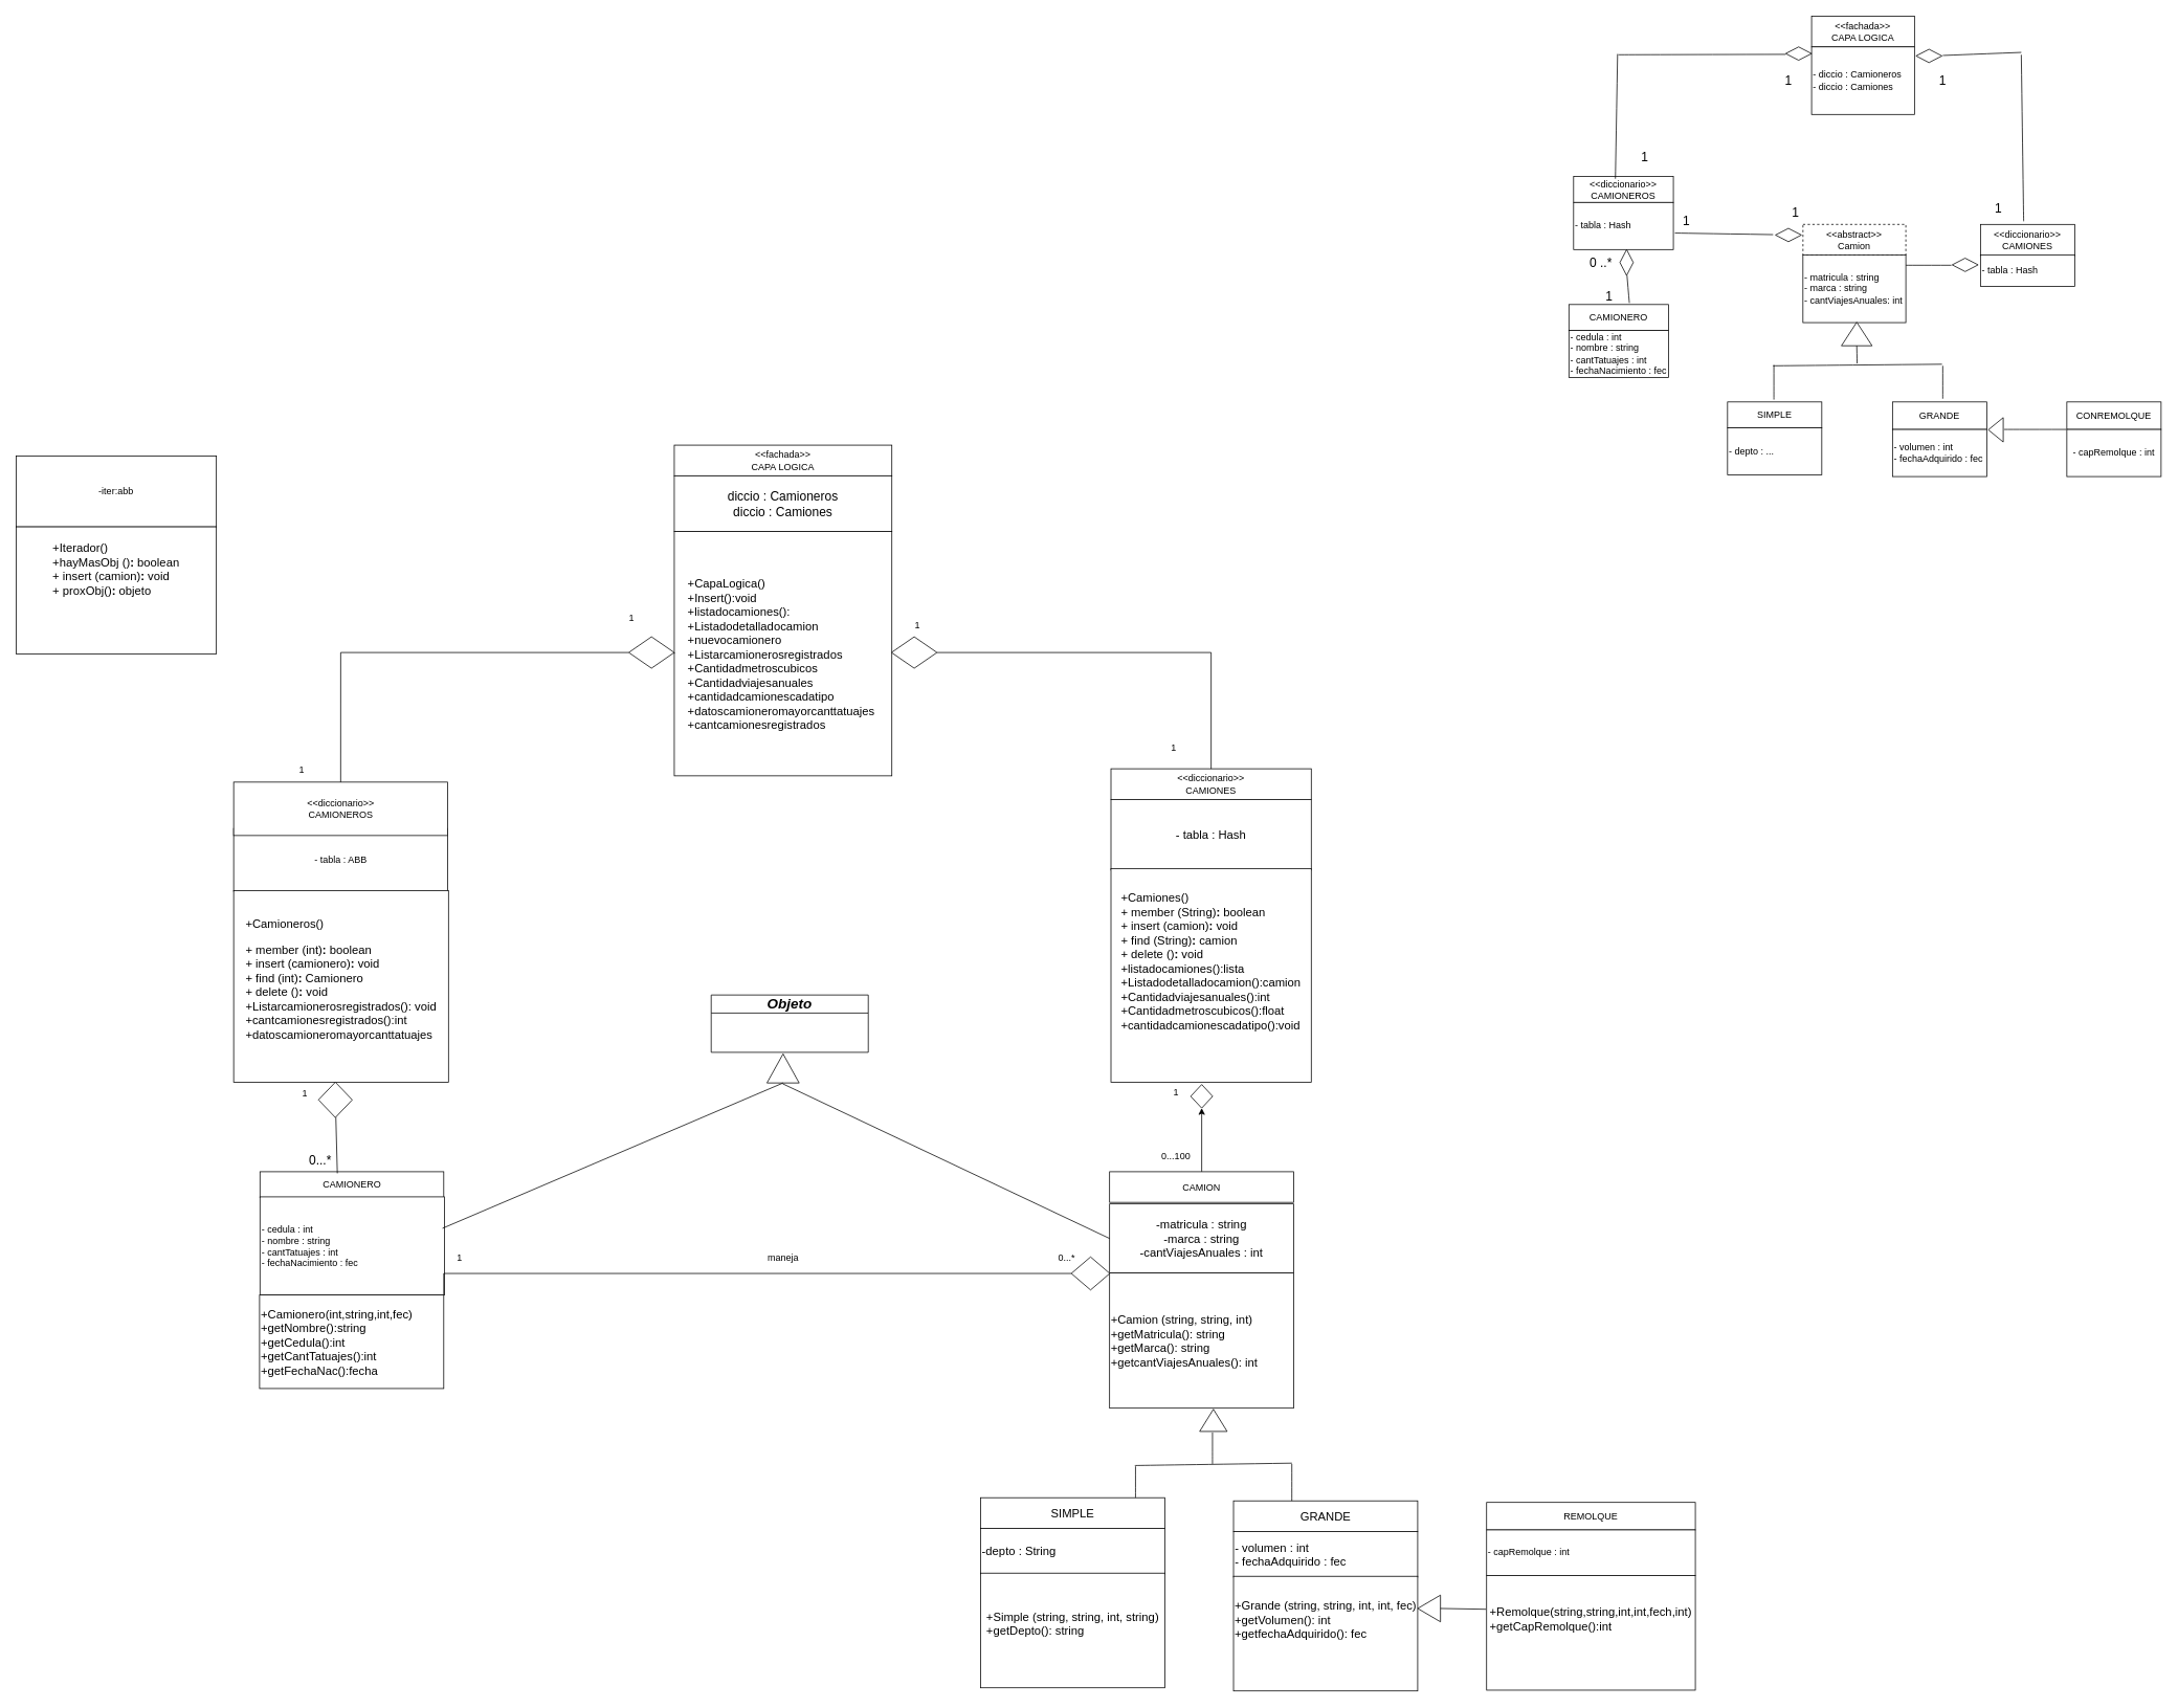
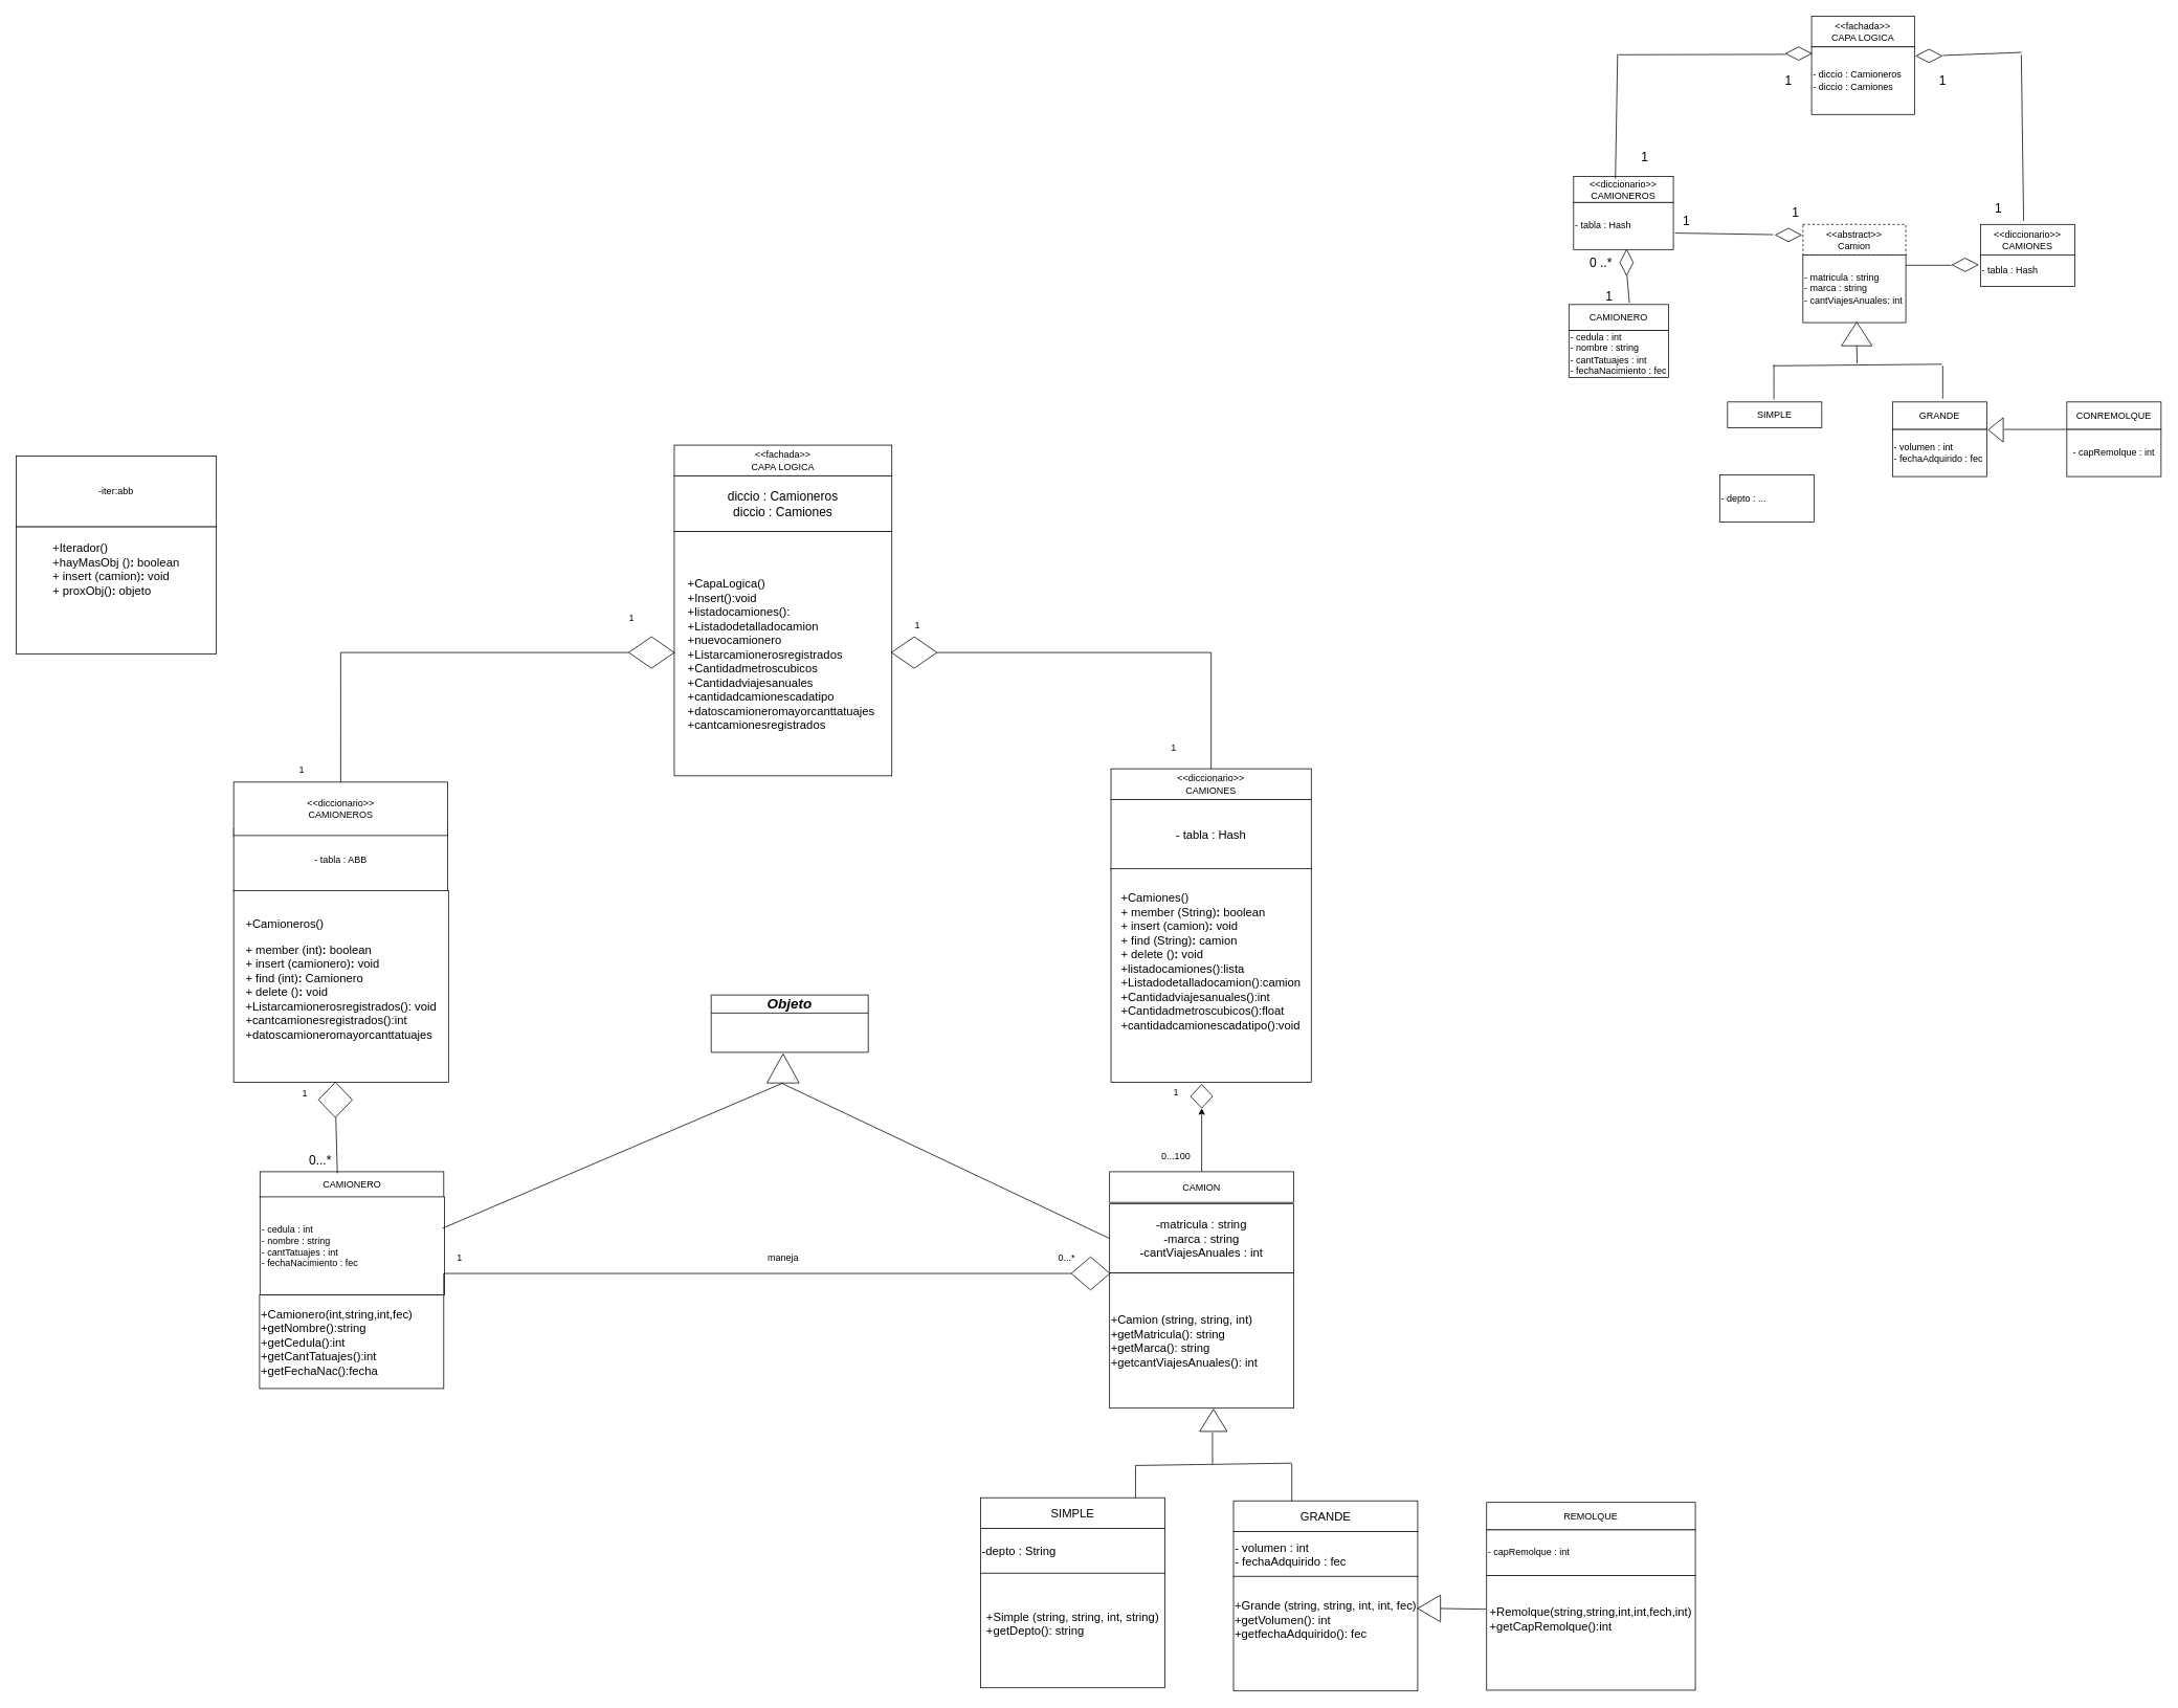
- <mxCell id="8" value="- depto : ..." style="rounded=0;whiteSpace=wrap;html=1;align=left;" parent="1" vertex="1"><mxGeometry x="2199" y="544" width="120" height="60" as="geometry" /></mxCell>
+ <mxCell id="8" value="- depto : ..." style="rounded=0;whiteSpace=wrap;html=1;align=left;" parent="1" vertex="1"><mxGeometry x="2189" y="604" width="120" height="60" as="geometry" /></mxCell>
